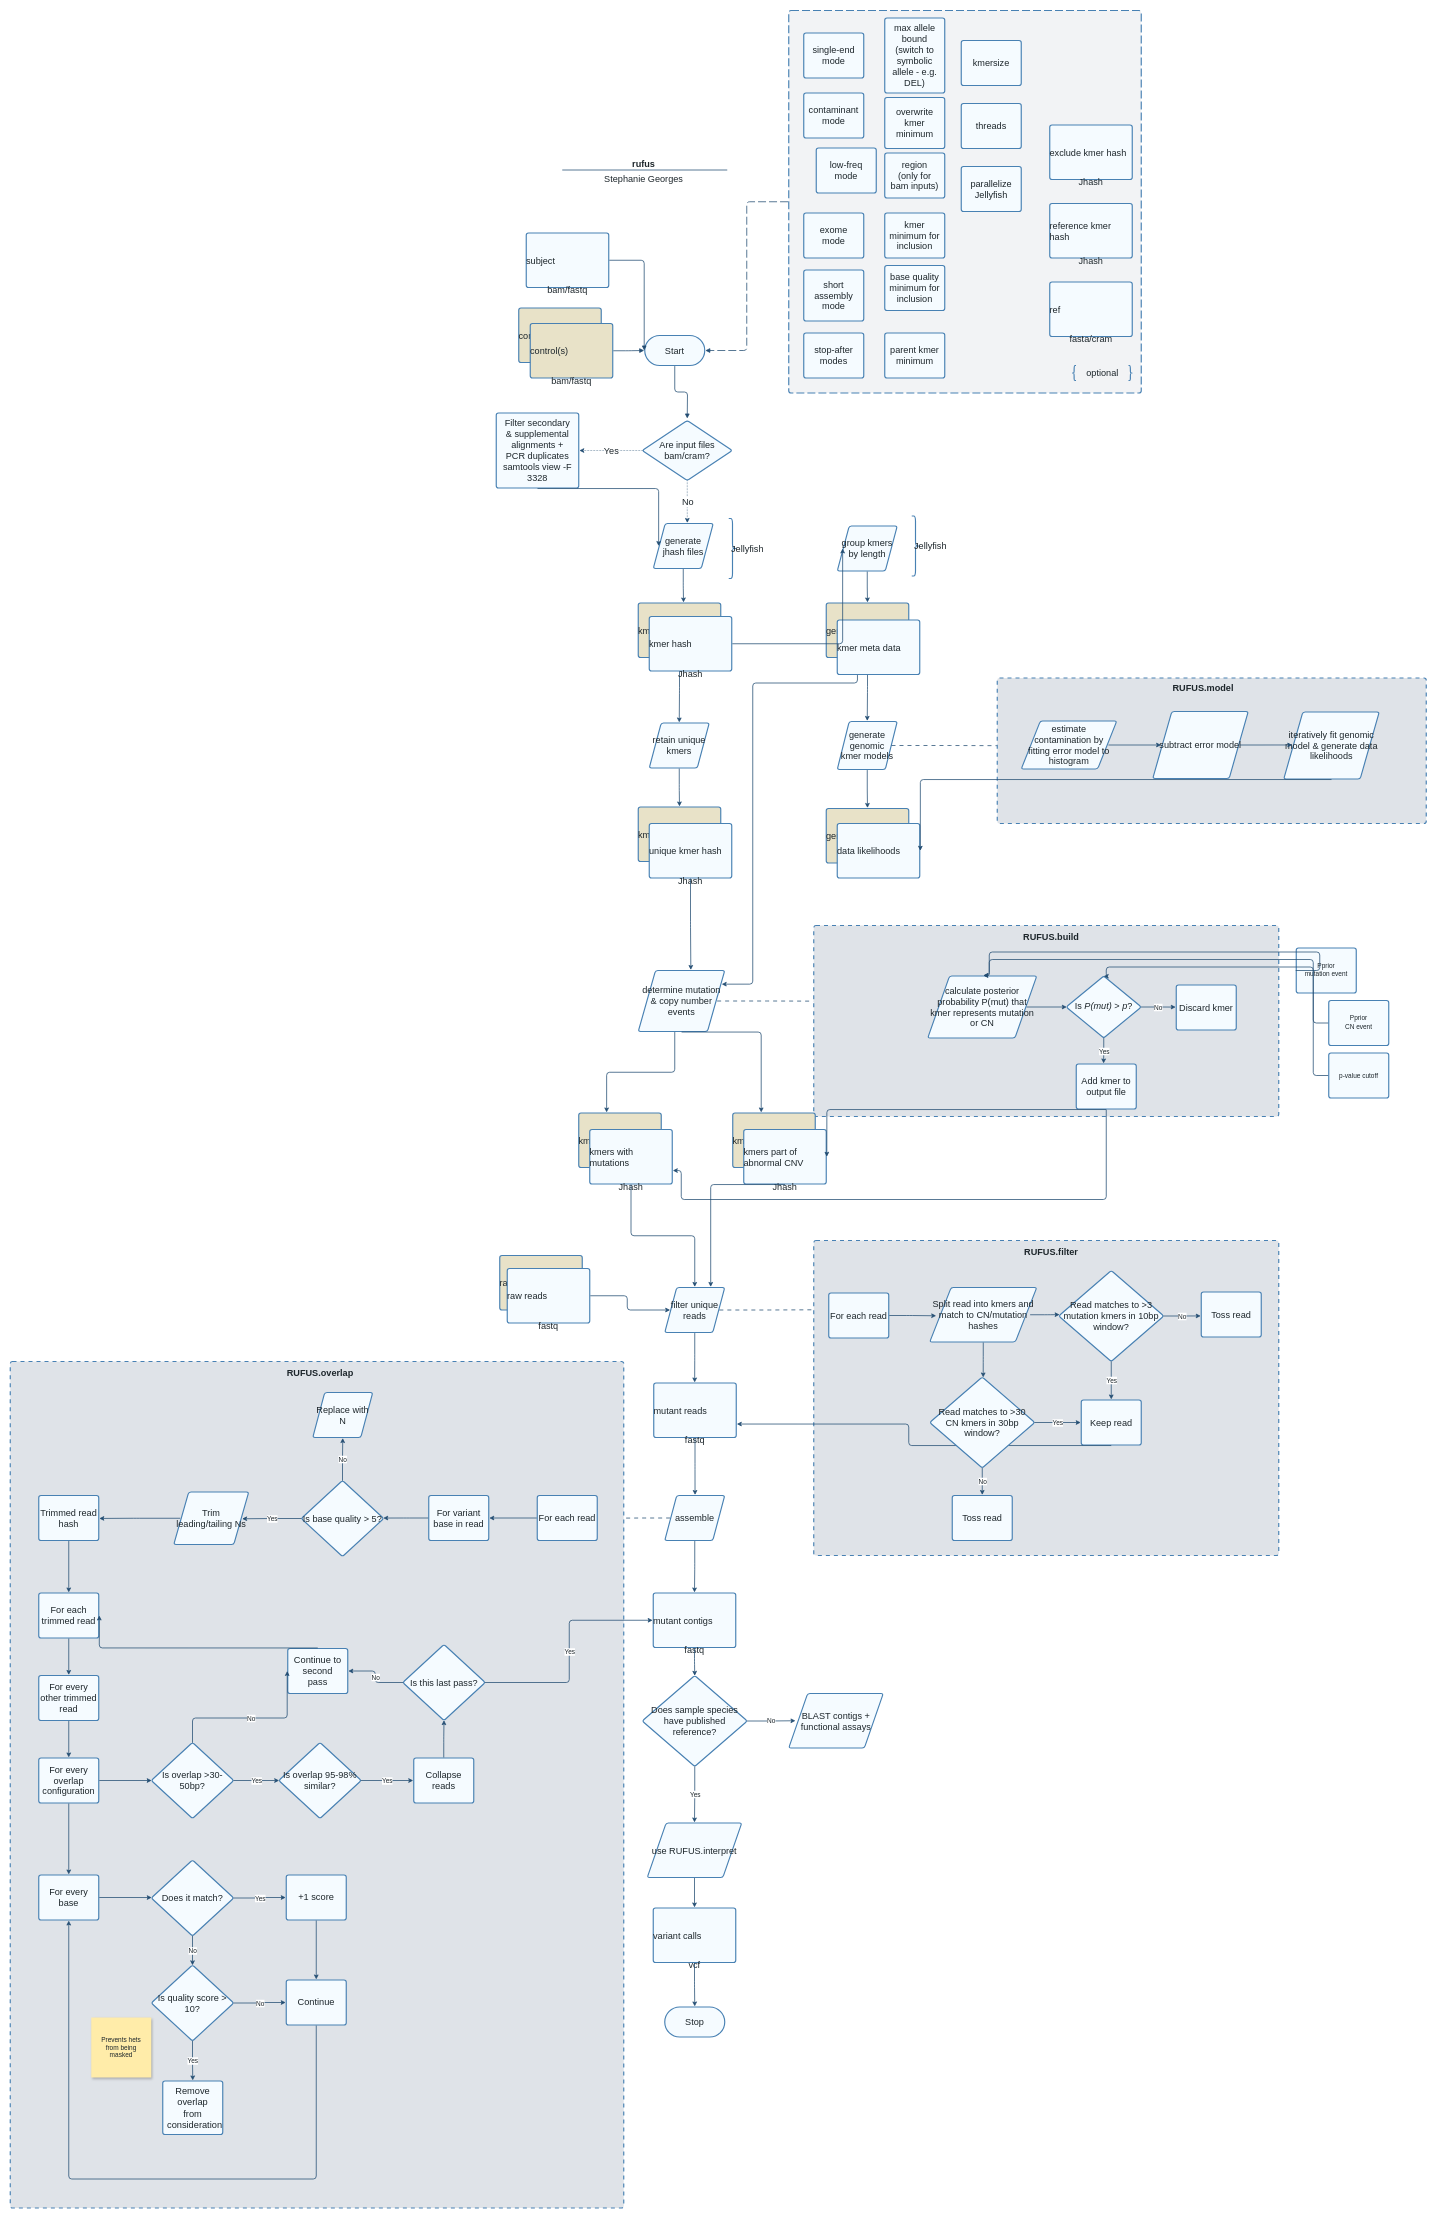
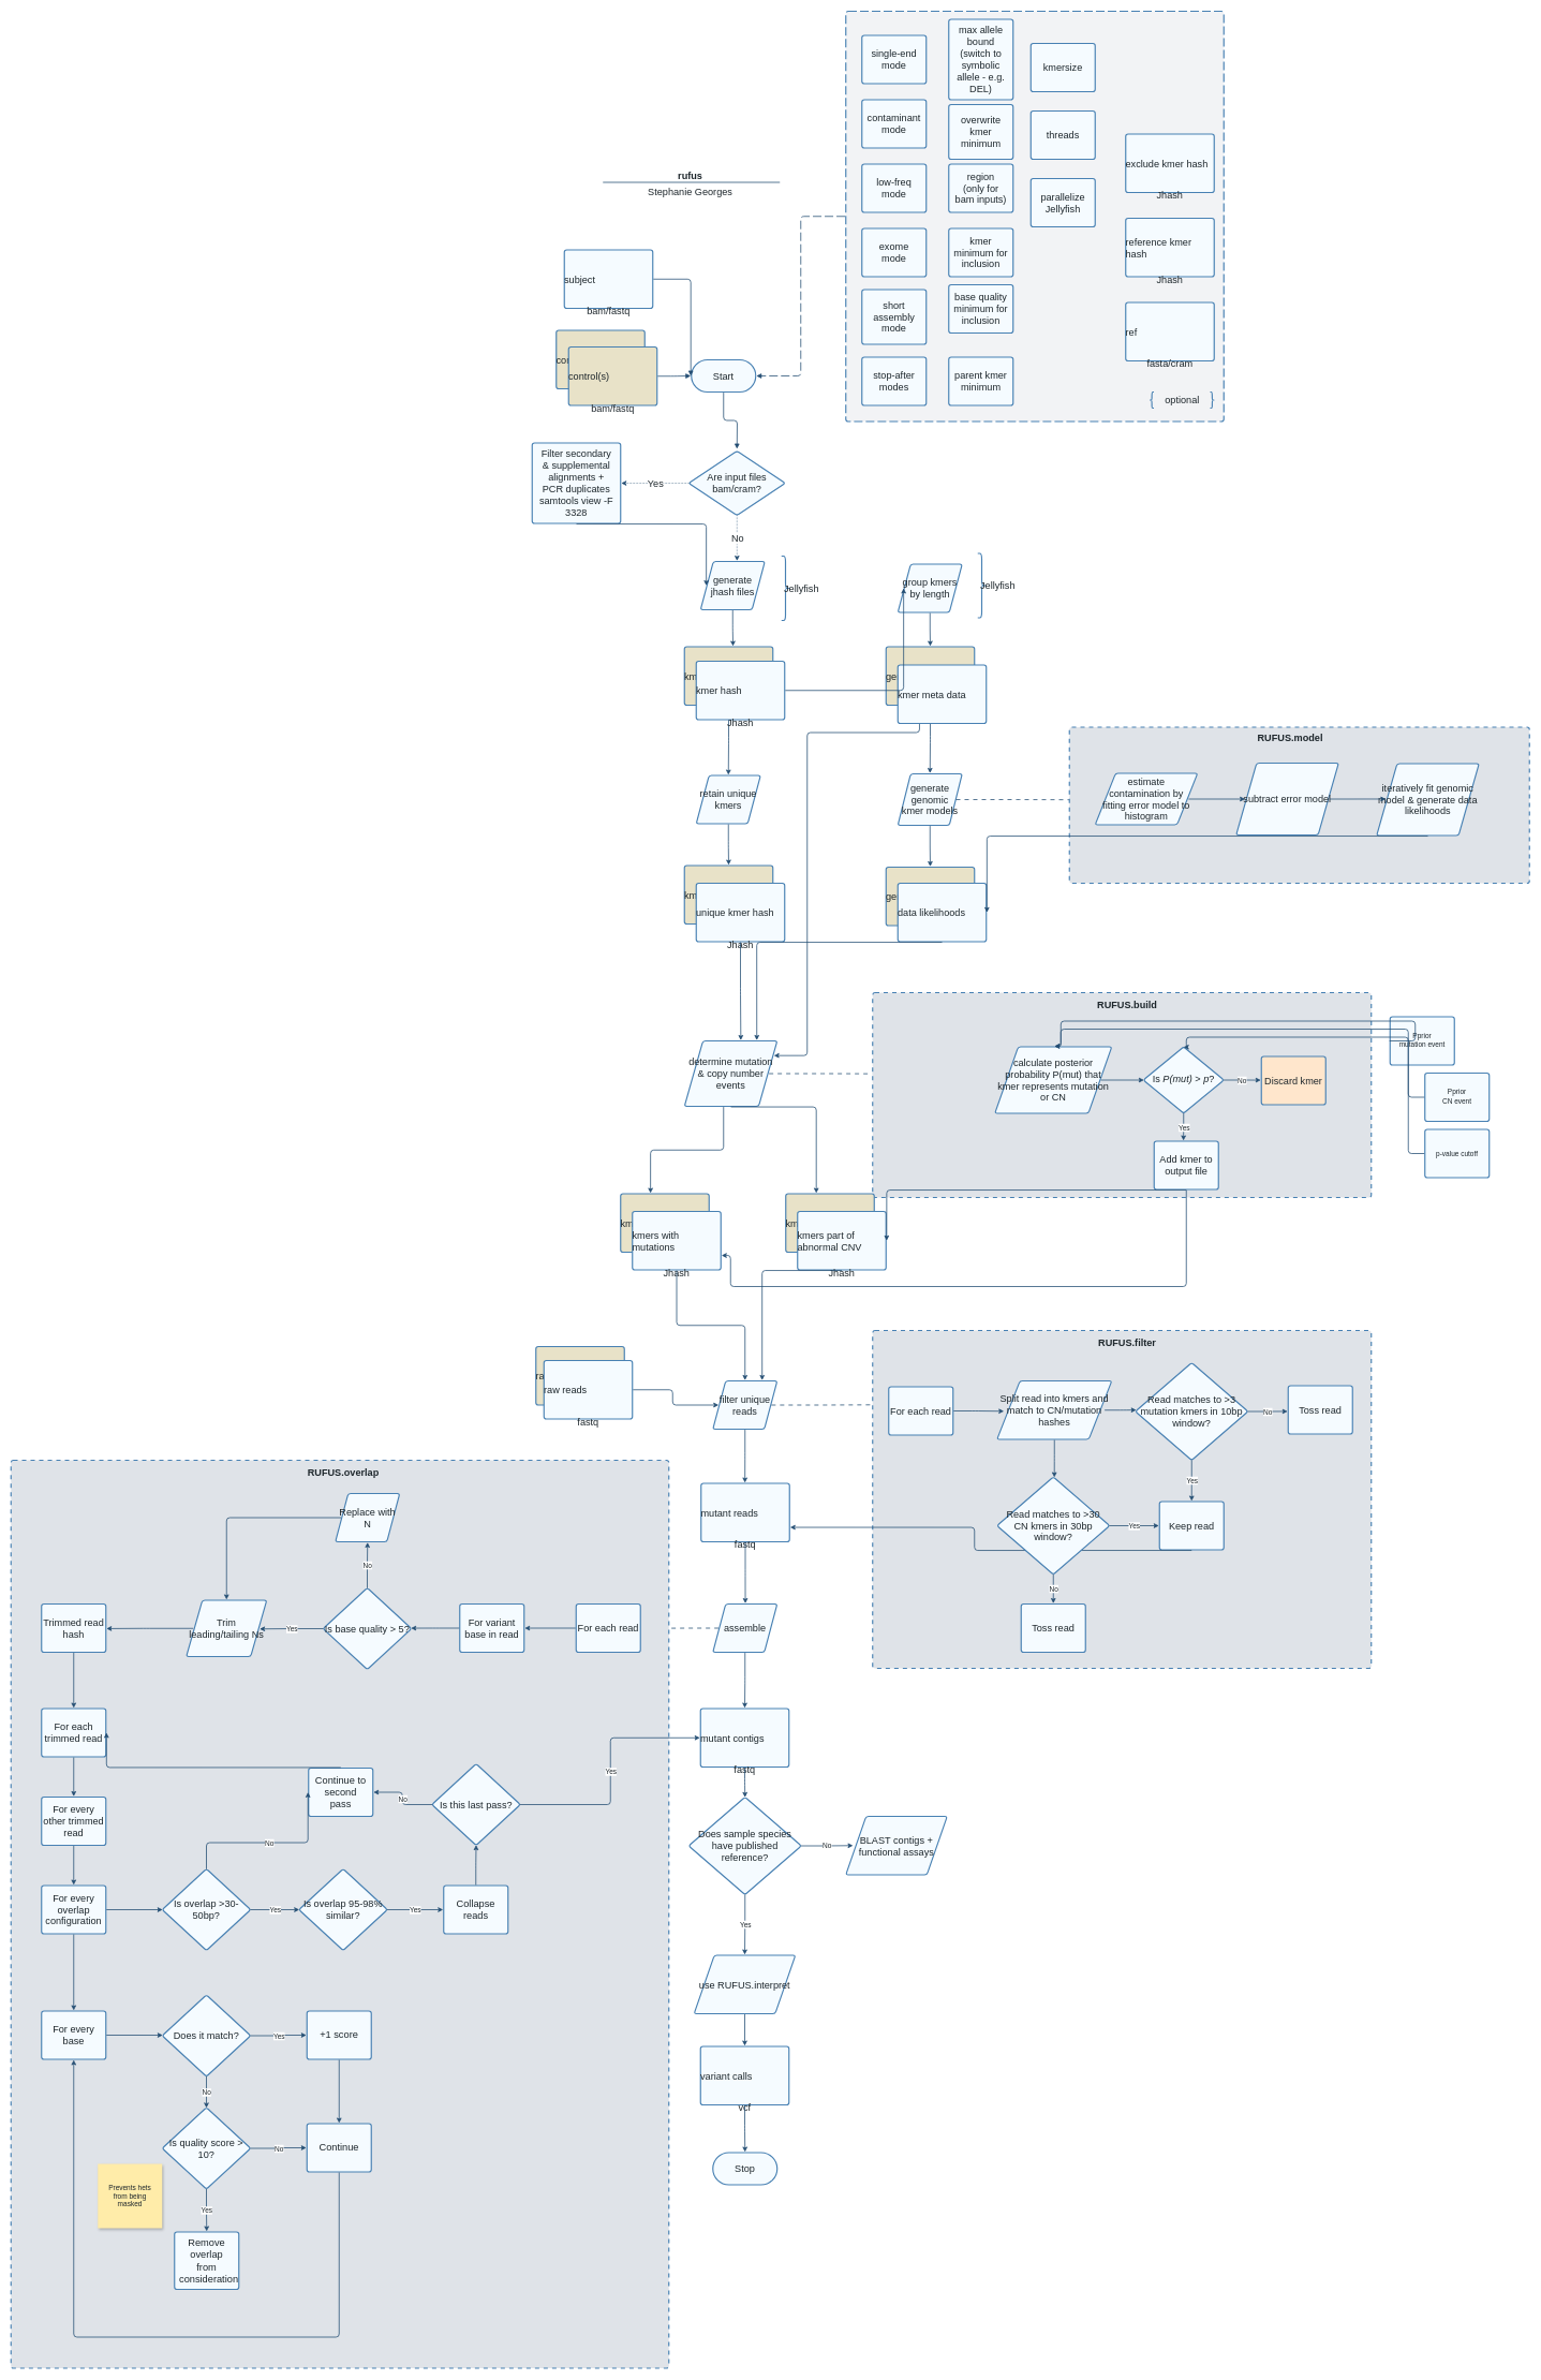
- <mxCell id="28" value="low-freq mode" style="html=1;overflow=block;blockSpacing=1;whiteSpace=wrap;fontSize=18.3;fontColor=#1d262b;spacing=9;strokeColor=#4881b3;strokeOpacity=100;rounded=1;absoluteArcSize=1;arcSize=9;fillColor=#F5FBFF;strokeWidth=2.3;lucidId=3.eyOFFS3uFI;" vertex="1" parent="1"><mxGeometry x="1632" y="295" width="120" height="90" as="geometry" /></mxCell>
+ <mxCell id="28" value="low-freq mode" style="html=1;overflow=block;blockSpacing=1;whiteSpace=wrap;fontSize=18.3;fontColor=#1d262b;spacing=9;strokeColor=#4881b3;strokeOpacity=100;rounded=1;absoluteArcSize=1;arcSize=9;fillColor=#F5FBFF;strokeWidth=2.3;lucidId=3.eyOFFS3uFI;" vertex="1" parent="1"><mxGeometry x="1607" y="305" width="120" height="90" as="geometry" /></mxCell>
+ <mxCell id="115" value="" style="html=1;jettySize=18;whiteSpace=wrap;fontSize=13;strokeColor=#224C72;strokeWidth=1.5;rounded=1;arcSize=12;edgeStyle=orthogonalEdgeStyle;startArrow=none;exitX=0.5;exitY=1.01;exitPerimeter=0;entryX=0.78;entryY=-0.009;entryPerimeter=0;lucidId=Ig6za-46tj-1;" edge="1" parent="1" source="79" target="90"><mxGeometry width="100" height="100" relative="1" as="geometry"><Array as="points" /></mxGeometry></mxCell>
- <mxCell id="101" value="Discard kmer" style="html=1;overflow=block;blockSpacing=1;whiteSpace=wrap;fontSize=18.3;fontFamily=Helvetica;fontColor=#1d262b;spacing=3.8;strokeColor=#4881b3;strokeOpacity=100;rounded=1;absoluteArcSize=1;arcSize=9;fillColor=#F5FBFF;strokeWidth=2.3;lucidId=x05zjgfz1yAR;" vertex="1" parent="1"><mxGeometry x="2352" y="1969" width="120" height="90" as="geometry" /></mxCell>
+ <mxCell id="101" value="Discard kmer" style="html=1;overflow=block;blockSpacing=1;whiteSpace=wrap;fontSize=18.3;fontFamily=Helvetica;fontColor=#1d262b;spacing=3.8;strokeColor=#4881b3;strokeOpacity=100;rounded=1;absoluteArcSize=1;arcSize=9;fillColor=#ffe6cc;strokeWidth=2.3;lucidId=x05zjgfz1yAR;" vertex="1" parent="1"><mxGeometry x="2352" y="1969" width="120" height="90" as="geometry" /></mxCell>
+ <mxCell id="161" value="" style="html=1;jettySize=18;whiteSpace=wrap;fontSize=13;strokeColor=#224C72;strokeWidth=1.5;rounded=1;arcSize=12;edgeStyle=orthogonalEdgeStyle;startArrow=none;exitX=0.09;exitY=0.5;exitPerimeter=0;entryX=0.5;entryY=-0.011;entryPerimeter=0;lucidId=co7zrvvXzKX5;" edge="1" parent="1" source="156" target="155"><mxGeometry width="100" height="100" relative="1" as="geometry"><Array as="points" /></mxGeometry></mxCell>
